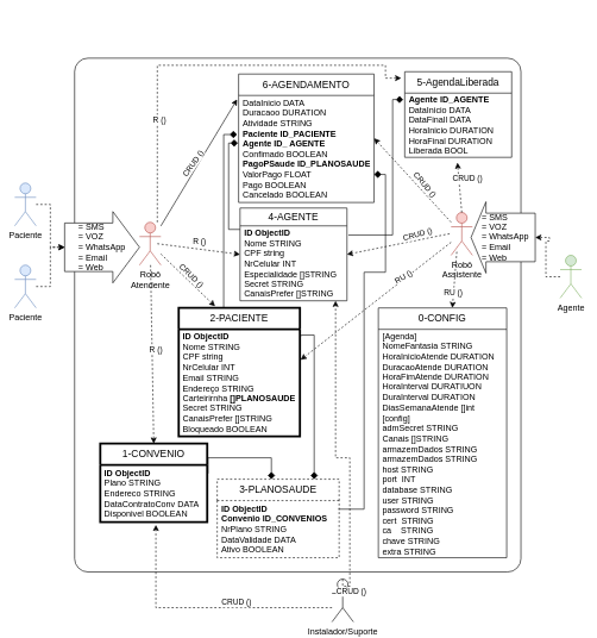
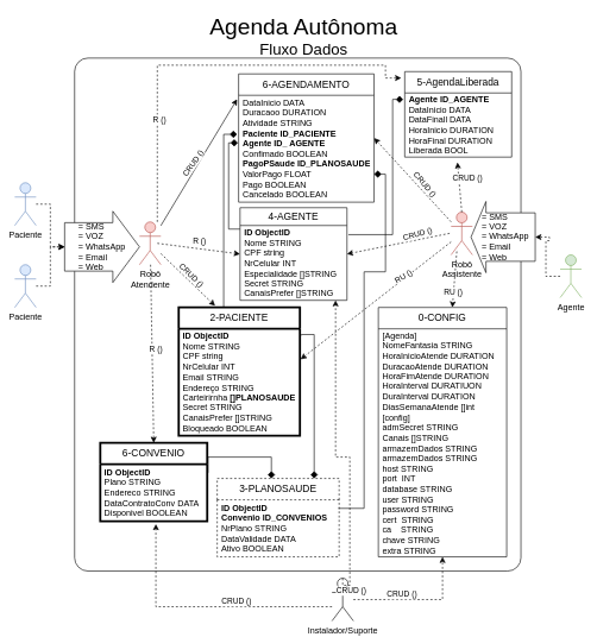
+ <mxCell id="41" value="&lt;font style=&quot;&quot;&gt;&lt;span style=&quot;font-size: 32px;&quot;&gt;Agenda Autônoma&lt;/span&gt;&lt;br&gt;&lt;font style=&quot;font-size: 22px;&quot;&gt;Fluxo Dados&lt;/font&gt;&lt;br&gt;&lt;/font&gt;" style="text;html=1;strokeColor=none;fillColor=none;align=center;verticalAlign=middle;whiteSpace=wrap;rounded=0;" parent="1" vertex="1"><mxGeometry x="277.5" y="20" width="295" height="60" as="geometry" /></mxCell>
- <mxCell id="55" value="&lt;font style=&quot;font-size: 14px;&quot;&gt;1-CONVENIO&lt;/font&gt;" style="swimlane;fontStyle=0;childLayout=stackLayout;horizontal=1;startSize=30;horizontalStack=0;resizeParent=1;resizeParentMax=0;resizeLast=0;collapsible=1;marginBottom=0;whiteSpace=wrap;html=1;strokeWidth=3;" parent="1" vertex="1"><mxGeometry x="140" y="621" width="150" height="110" as="geometry" /></mxCell>
+ <mxCell id="55" value="&lt;font style=&quot;font-size: 14px;&quot;&gt;6-CONVENIO&lt;/font&gt;" style="swimlane;fontStyle=0;childLayout=stackLayout;horizontal=1;startSize=30;horizontalStack=0;resizeParent=1;resizeParentMax=0;resizeLast=0;collapsible=1;marginBottom=0;whiteSpace=wrap;html=1;strokeWidth=3;" parent="1" vertex="1"><mxGeometry x="140" y="621" width="150" height="110" as="geometry" /></mxCell>
+ <mxCell id="16" style="edgeStyle=orthogonalEdgeStyle;rounded=0;orthogonalLoop=1;jettySize=auto;html=1;entryX=0.5;entryY=1;entryDx=0;entryDy=0;dashed=1;" parent="1" source="18" target="33" edge="1"><mxGeometry relative="1" as="geometry" /></mxCell>
+ <mxCell id="17" value="CRUD ()" style="edgeLabel;html=1;align=center;verticalAlign=middle;resizable=0;points=[];" parent="16" vertex="1" connectable="0"><mxGeometry x="-0.281" y="1" relative="1" as="geometry"><mxPoint y="-7" as="offset" /></mxGeometry></mxCell>
